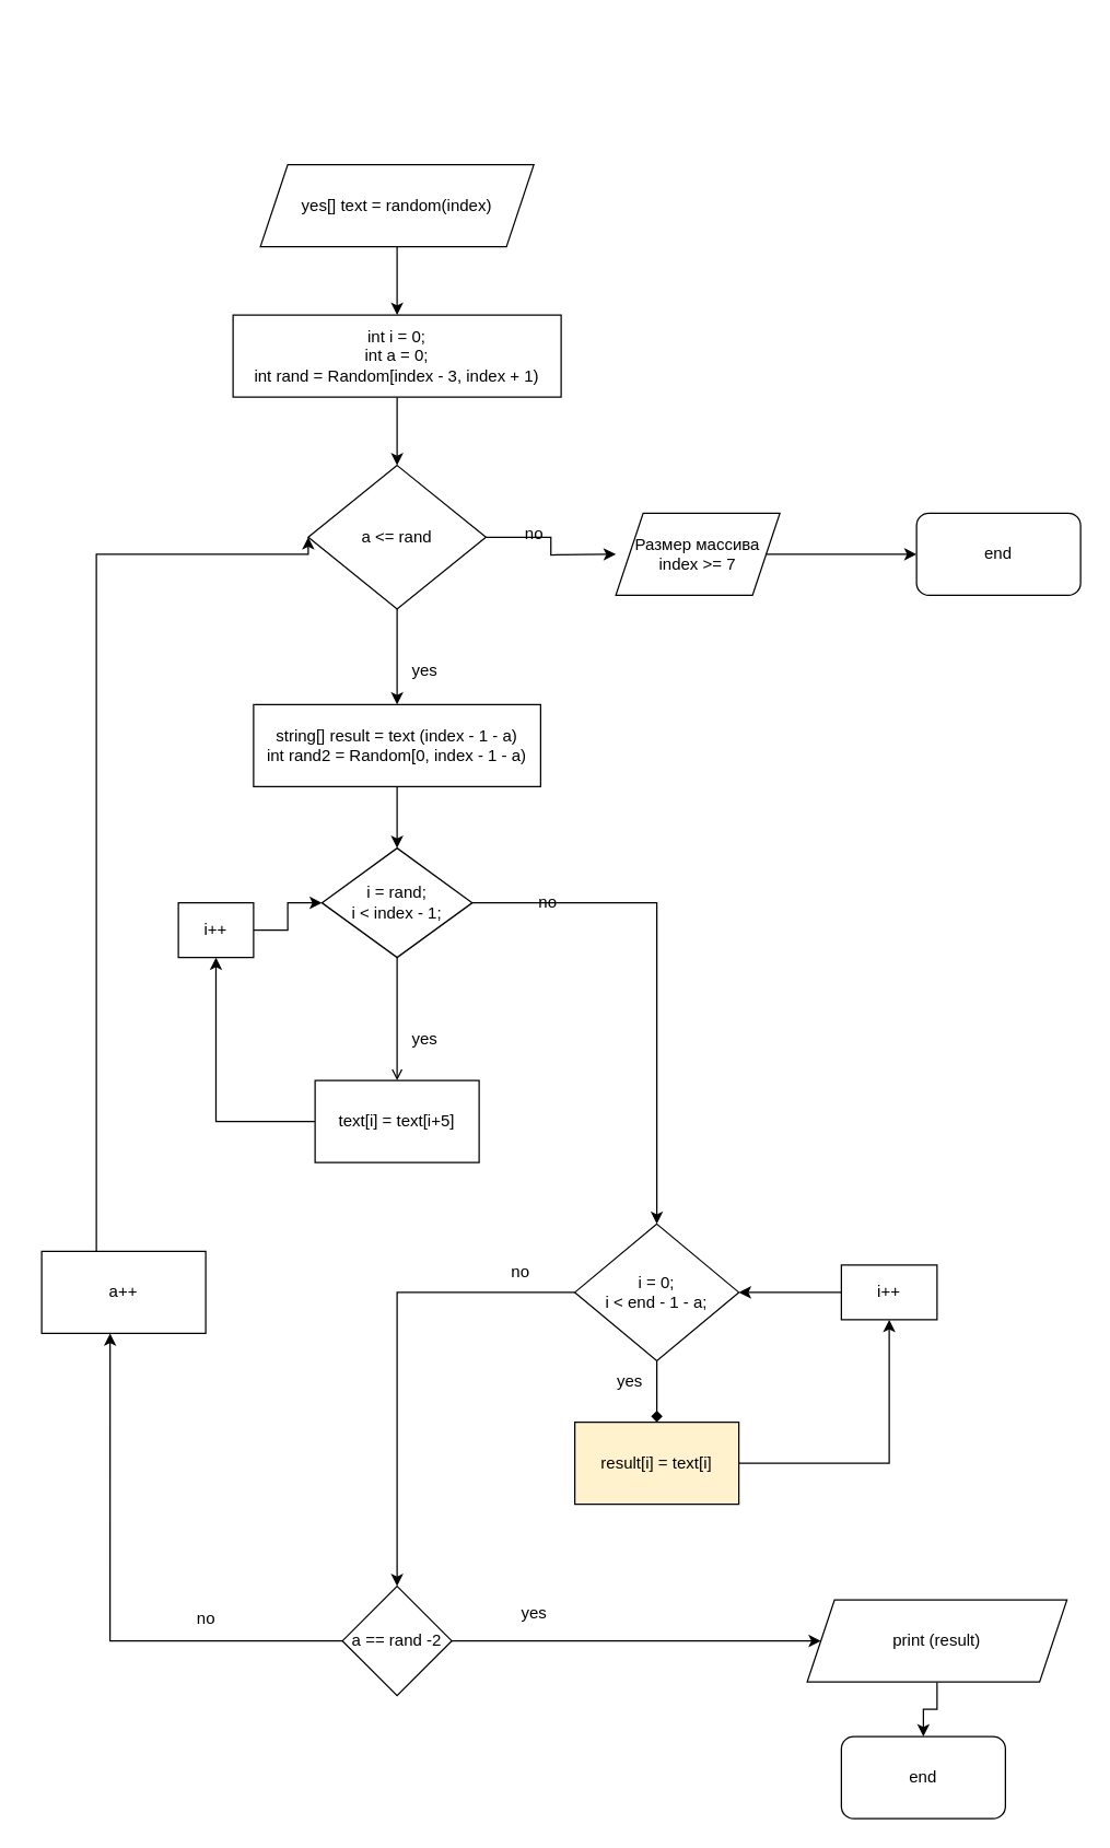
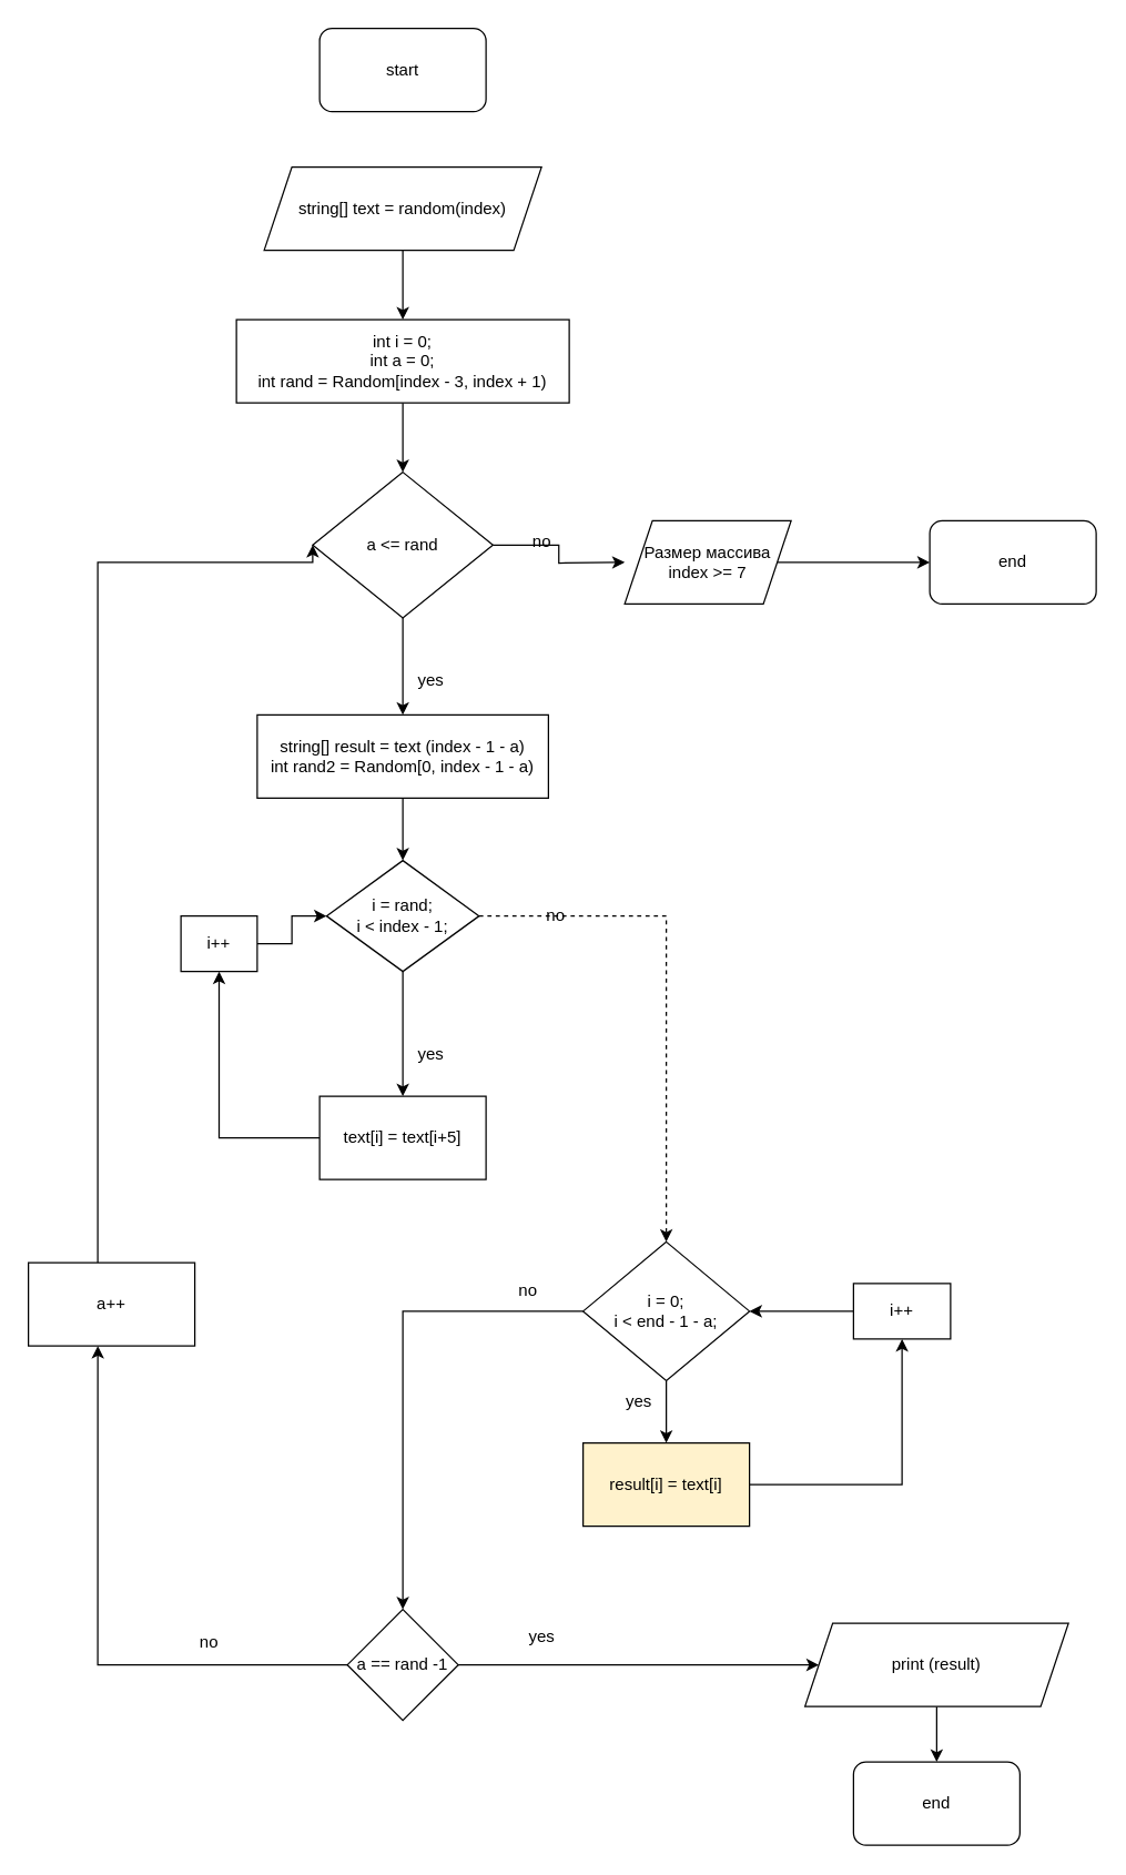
+ <mxCell id="26" value="start" style="rounded=1;whiteSpace=wrap;html=1;" vertex="1" parent="1"><mxGeometry x="230" y="20" width="120" height="60" as="geometry" /></mxCell>
- <mxCell id="3" value="yes[] text = random(index)" style="shape=parallelogram;perimeter=parallelogramPerimeter;whiteSpace=wrap;html=1;fixedSize=1;" vertex="1" parent="1"><mxGeometry x="190" y="120" width="200" height="60" as="geometry" /></mxCell>
+ <mxCell id="3" value="string[] text = random(index)" style="shape=parallelogram;perimeter=parallelogramPerimeter;whiteSpace=wrap;html=1;fixedSize=1;" vertex="1" parent="1"><mxGeometry x="190" y="120" width="200" height="60" as="geometry" /></mxCell>
- <mxCell id="10" style="edgeStyle=orthogonalEdgeStyle;rounded=0;orthogonalLoop=1;jettySize=auto;html=1;entryX=0.5;entryY=0;entryDx=0;entryDy=0;" edge="1" parent="1" source="11" target="13"><mxGeometry relative="1" as="geometry" /></mxCell>
+ <mxCell id="10" style="edgeStyle=orthogonalEdgeStyle;rounded=0;orthogonalLoop=1;jettySize=auto;html=1;entryX=0.5;entryY=0;entryDx=0;entryDy=0;dashed=1;" edge="1" parent="1" source="11" target="13"><mxGeometry relative="1" as="geometry" /></mxCell>
- <mxCell id="9" style="edgeStyle=orthogonalEdgeStyle;rounded=0;orthogonalLoop=1;jettySize=auto;html=1;entryX=0.5;entryY=0;entryDx=0;entryDy=0;endArrow=open;" edge="1" parent="1" source="11" target="21"><mxGeometry relative="1" as="geometry" /></mxCell>
+ <mxCell id="9" style="edgeStyle=orthogonalEdgeStyle;rounded=0;orthogonalLoop=1;jettySize=auto;html=1;entryX=0.5;entryY=0;entryDx=0;entryDy=0;" edge="1" parent="1" source="11" target="21"><mxGeometry relative="1" as="geometry" /></mxCell>
- <mxCell id="28" value="a++" style="rounded=0;whiteSpace=wrap;html=1;" vertex="1" parent="1"><mxGeometry x="30" y="915" width="120" height="60" as="geometry" /></mxCell>
+ <mxCell id="28" value="a++" style="rounded=0;whiteSpace=wrap;html=1;" vertex="1" parent="1"><mxGeometry x="20" y="910" width="120" height="60" as="geometry" /></mxCell>
- <mxCell id="12" style="edgeStyle=orthogonalEdgeStyle;rounded=0;orthogonalLoop=1;jettySize=auto;html=1;entryX=0.5;entryY=0;entryDx=0;entryDy=0;endArrow=diamond;" edge="1" parent="1" source="13" target="19"><mxGeometry relative="1" as="geometry" /></mxCell>
+ <mxCell id="12" style="edgeStyle=orthogonalEdgeStyle;rounded=0;orthogonalLoop=1;jettySize=auto;html=1;entryX=0.5;entryY=0;entryDx=0;entryDy=0;" edge="1" parent="1" source="13" target="19"><mxGeometry relative="1" as="geometry" /></mxCell>
- <mxCell id="16" value="a == rand -2" style="rhombus;whiteSpace=wrap;html=1;" vertex="1" parent="1"><mxGeometry x="250" y="1160" width="80" height="80" as="geometry" /></mxCell>
+ <mxCell id="16" value="a == rand -1" style="rhombus;whiteSpace=wrap;html=1;" vertex="1" parent="1"><mxGeometry x="250" y="1160" width="80" height="80" as="geometry" /></mxCell>
- <mxCell id="8" value="print (result)" style="shape=parallelogram;perimeter=parallelogramPerimeter;whiteSpace=wrap;html=1;fixedSize=1;" vertex="1" parent="1"><mxGeometry x="590" y="1170" width="190" height="60" as="geometry" /></mxCell>
+ <mxCell id="8" value="print (result)" style="shape=parallelogram;perimeter=parallelogramPerimeter;whiteSpace=wrap;html=1;fixedSize=1;" vertex="1" parent="1"><mxGeometry x="580" y="1170" width="190" height="60" as="geometry" /></mxCell>
